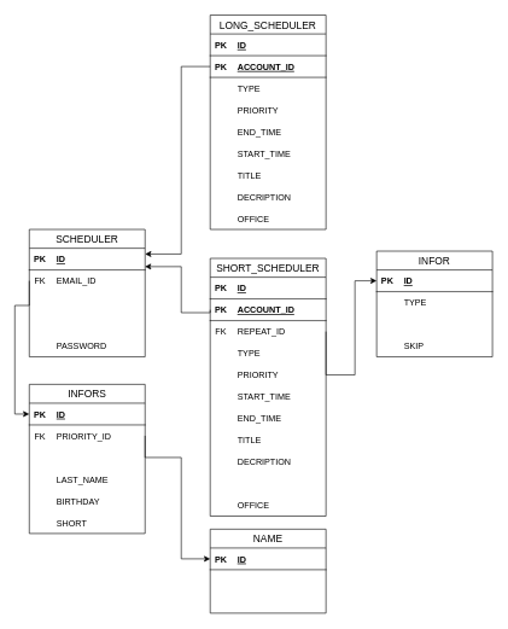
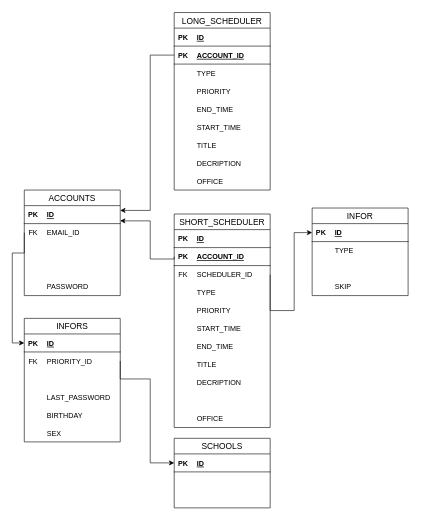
- <mxCell id="2" value="SCHEDULER" style="swimlane;fontStyle=0;childLayout=stackLayout;horizontal=1;startSize=26;horizontalStack=0;resizeParent=1;resizeParentMax=0;resizeLast=0;collapsible=1;marginBottom=0;align=center;fontSize=14;" parent="1" vertex="1"><mxGeometry x="40" y="316" width="160" height="176" as="geometry" /></mxCell>
+ <mxCell id="2" value="ACCOUNTS" style="swimlane;fontStyle=0;childLayout=stackLayout;horizontal=1;startSize=26;horizontalStack=0;resizeParent=1;resizeParentMax=0;resizeLast=0;collapsible=1;marginBottom=0;align=center;fontSize=14;" parent="1" vertex="1"><mxGeometry x="40" y="316" width="160" height="176" as="geometry" /></mxCell>
- <mxCell id="88" value="REPEAT_ID" style="shape=partialRectangle;connectable=0;fillColor=none;top=0;left=0;bottom=0;right=0;align=left;spacingLeft=6;fontStyle=0;overflow=hidden;" parent="86" vertex="1"><mxGeometry x="30" width="130" height="30" as="geometry" /></mxCell>
+ <mxCell id="88" value="SCHEDULER_ID" style="shape=partialRectangle;connectable=0;fillColor=none;top=0;left=0;bottom=0;right=0;align=left;spacingLeft=6;fontStyle=0;overflow=hidden;" parent="86" vertex="1"><mxGeometry x="30" width="130" height="30" as="geometry" /></mxCell>
- <mxCell id="31" value="LAST_NAME" style="shape=partialRectangle;connectable=0;fillColor=none;top=0;left=0;bottom=0;right=0;align=left;spacingLeft=6;overflow=hidden;" parent="29" vertex="1"><mxGeometry x="30" width="130" height="30" as="geometry" /></mxCell>
+ <mxCell id="31" value="LAST_PASSWORD" style="shape=partialRectangle;connectable=0;fillColor=none;top=0;left=0;bottom=0;right=0;align=left;spacingLeft=6;overflow=hidden;" parent="29" vertex="1"><mxGeometry x="30" width="130" height="30" as="geometry" /></mxCell>
- <mxCell id="37" value="SHORT" style="shape=partialRectangle;connectable=0;fillColor=none;top=0;left=0;bottom=0;right=0;align=left;spacingLeft=6;overflow=hidden;" parent="35" vertex="1"><mxGeometry x="30" width="130" height="30" as="geometry" /></mxCell>
+ <mxCell id="37" value="SEX" style="shape=partialRectangle;connectable=0;fillColor=none;top=0;left=0;bottom=0;right=0;align=left;spacingLeft=6;overflow=hidden;" parent="35" vertex="1"><mxGeometry x="30" width="130" height="30" as="geometry" /></mxCell>
- <mxCell id="39" value="NAME" style="swimlane;fontStyle=0;childLayout=stackLayout;horizontal=1;startSize=26;horizontalStack=0;resizeParent=1;resizeParentMax=0;resizeLast=0;collapsible=1;marginBottom=0;align=center;fontSize=14;" parent="1" vertex="1"><mxGeometry x="290" y="730" width="160" height="116" as="geometry" /></mxCell>
+ <mxCell id="39" value="SCHOOLS" style="swimlane;fontStyle=0;childLayout=stackLayout;horizontal=1;startSize=26;horizontalStack=0;resizeParent=1;resizeParentMax=0;resizeLast=0;collapsible=1;marginBottom=0;align=center;fontSize=14;" parent="1" vertex="1"><mxGeometry x="290" y="730" width="160" height="116" as="geometry" /></mxCell>
